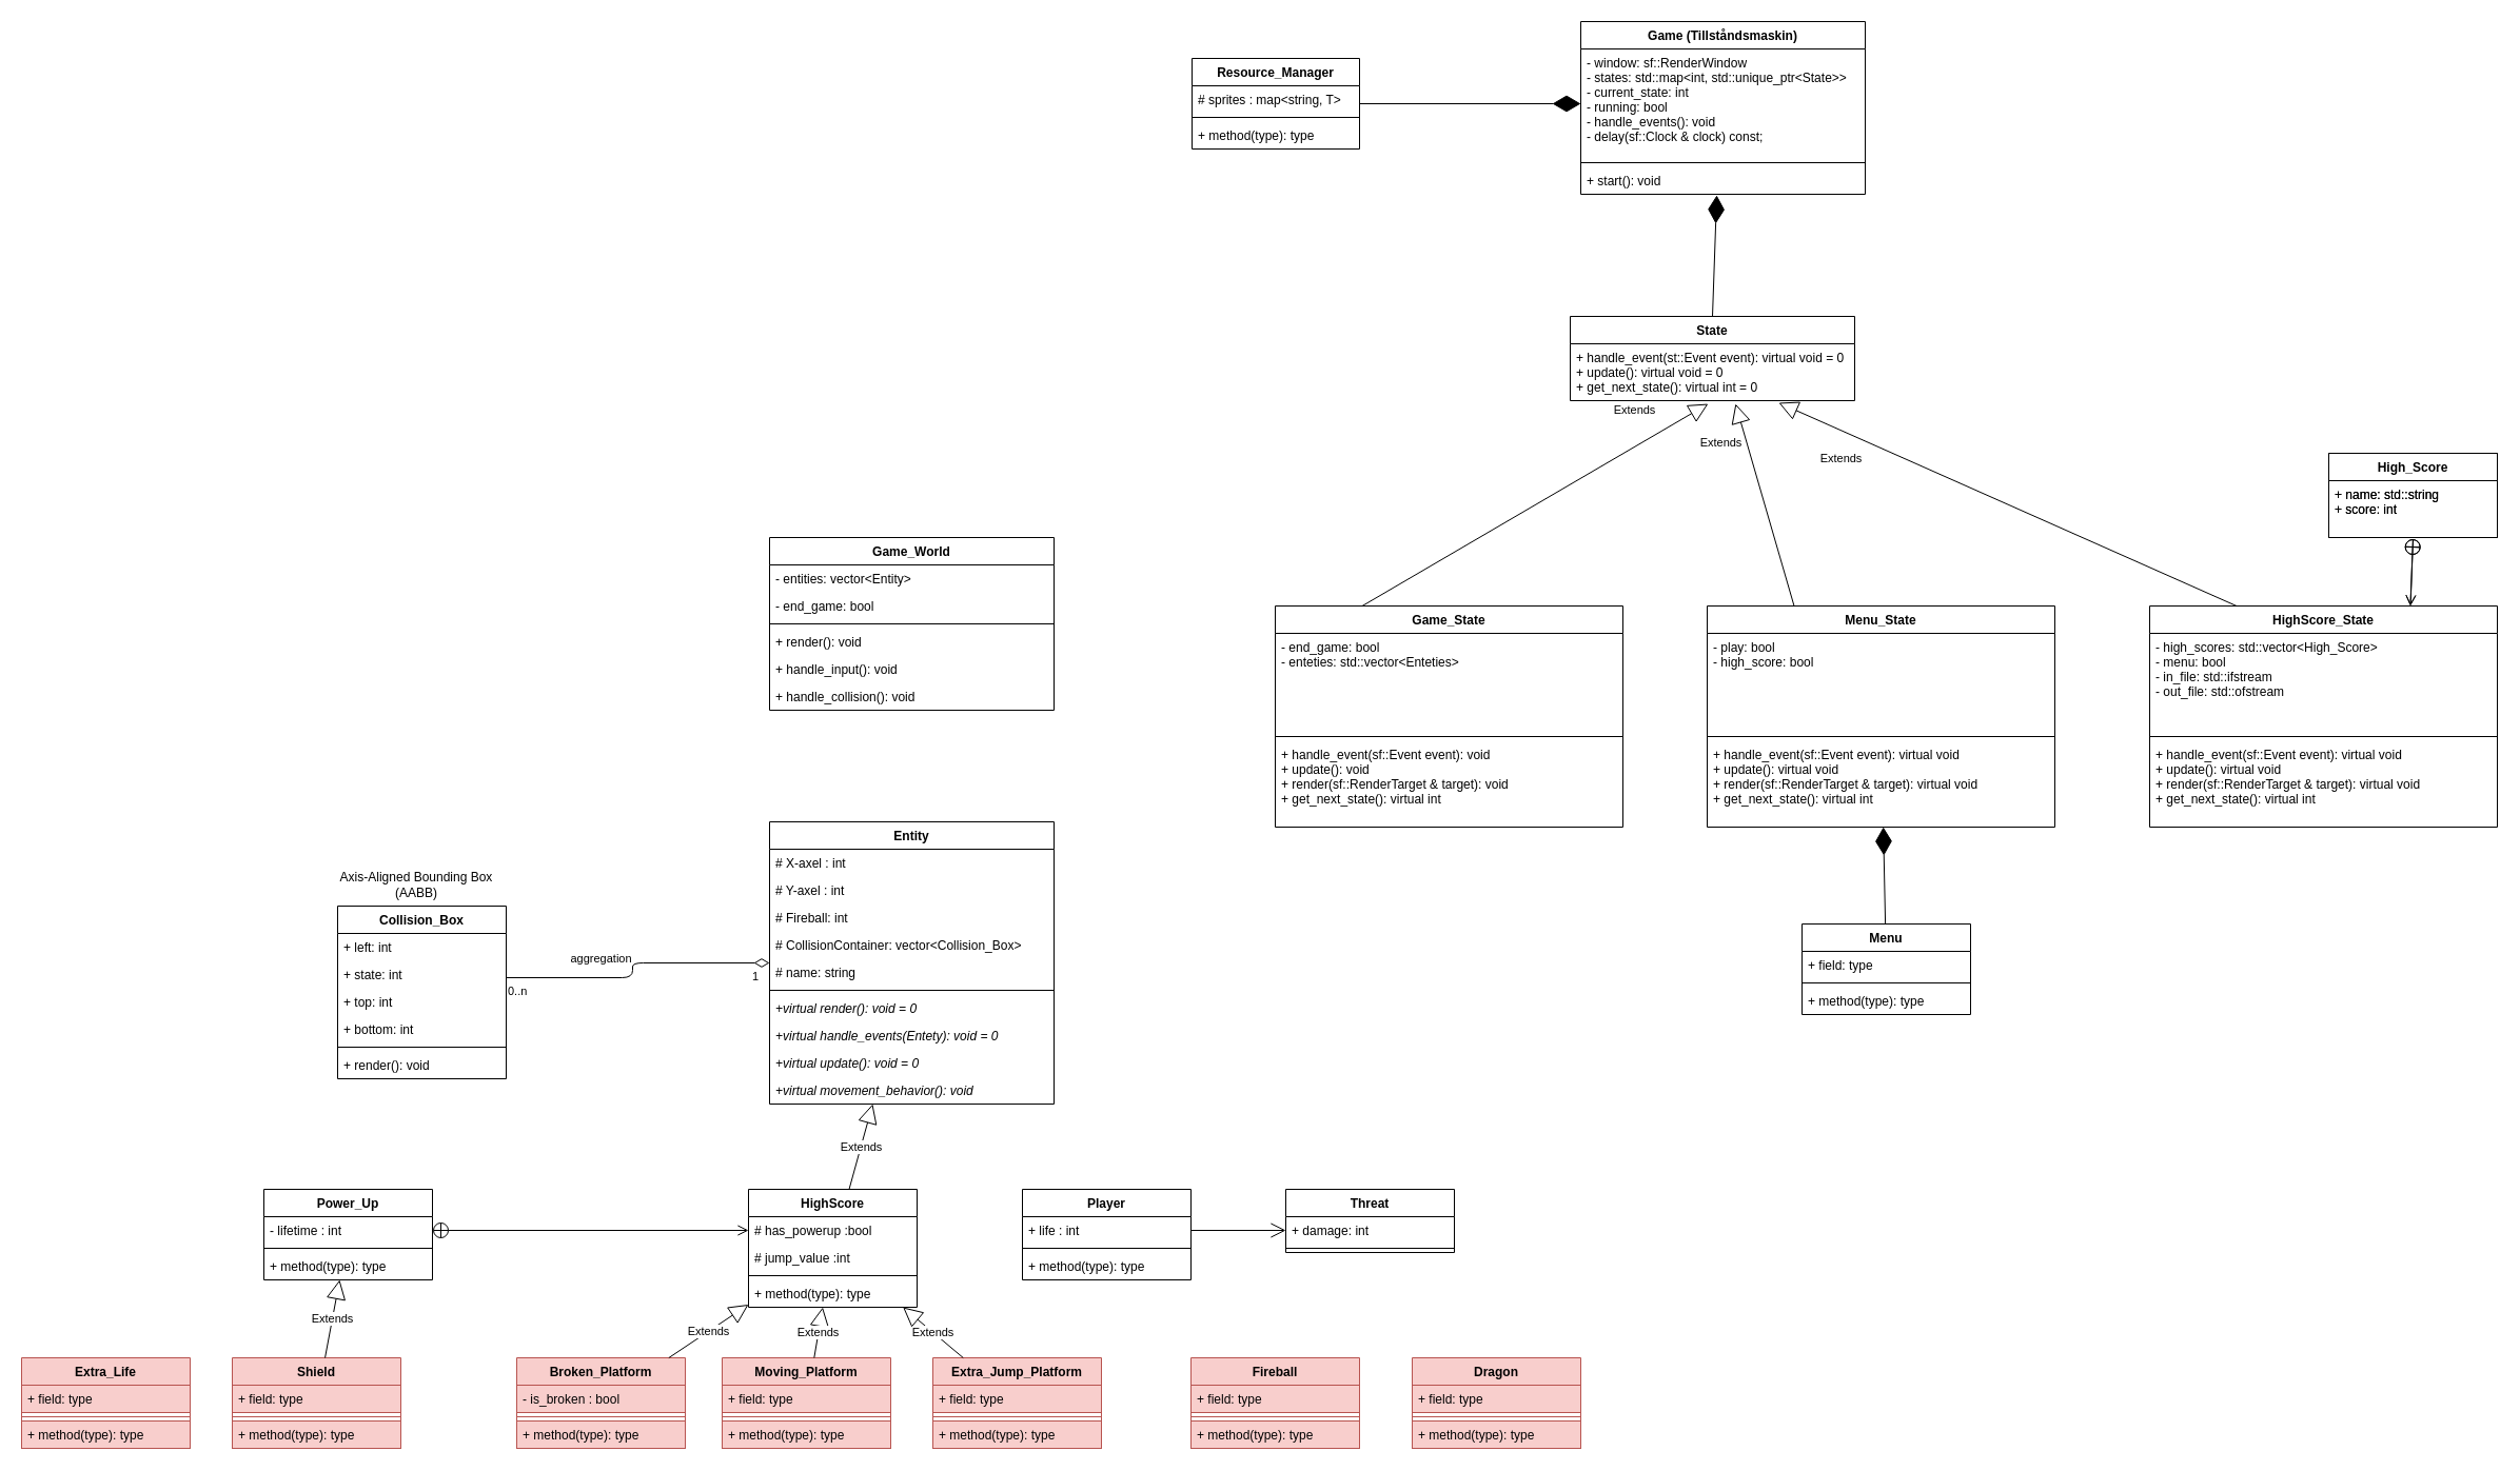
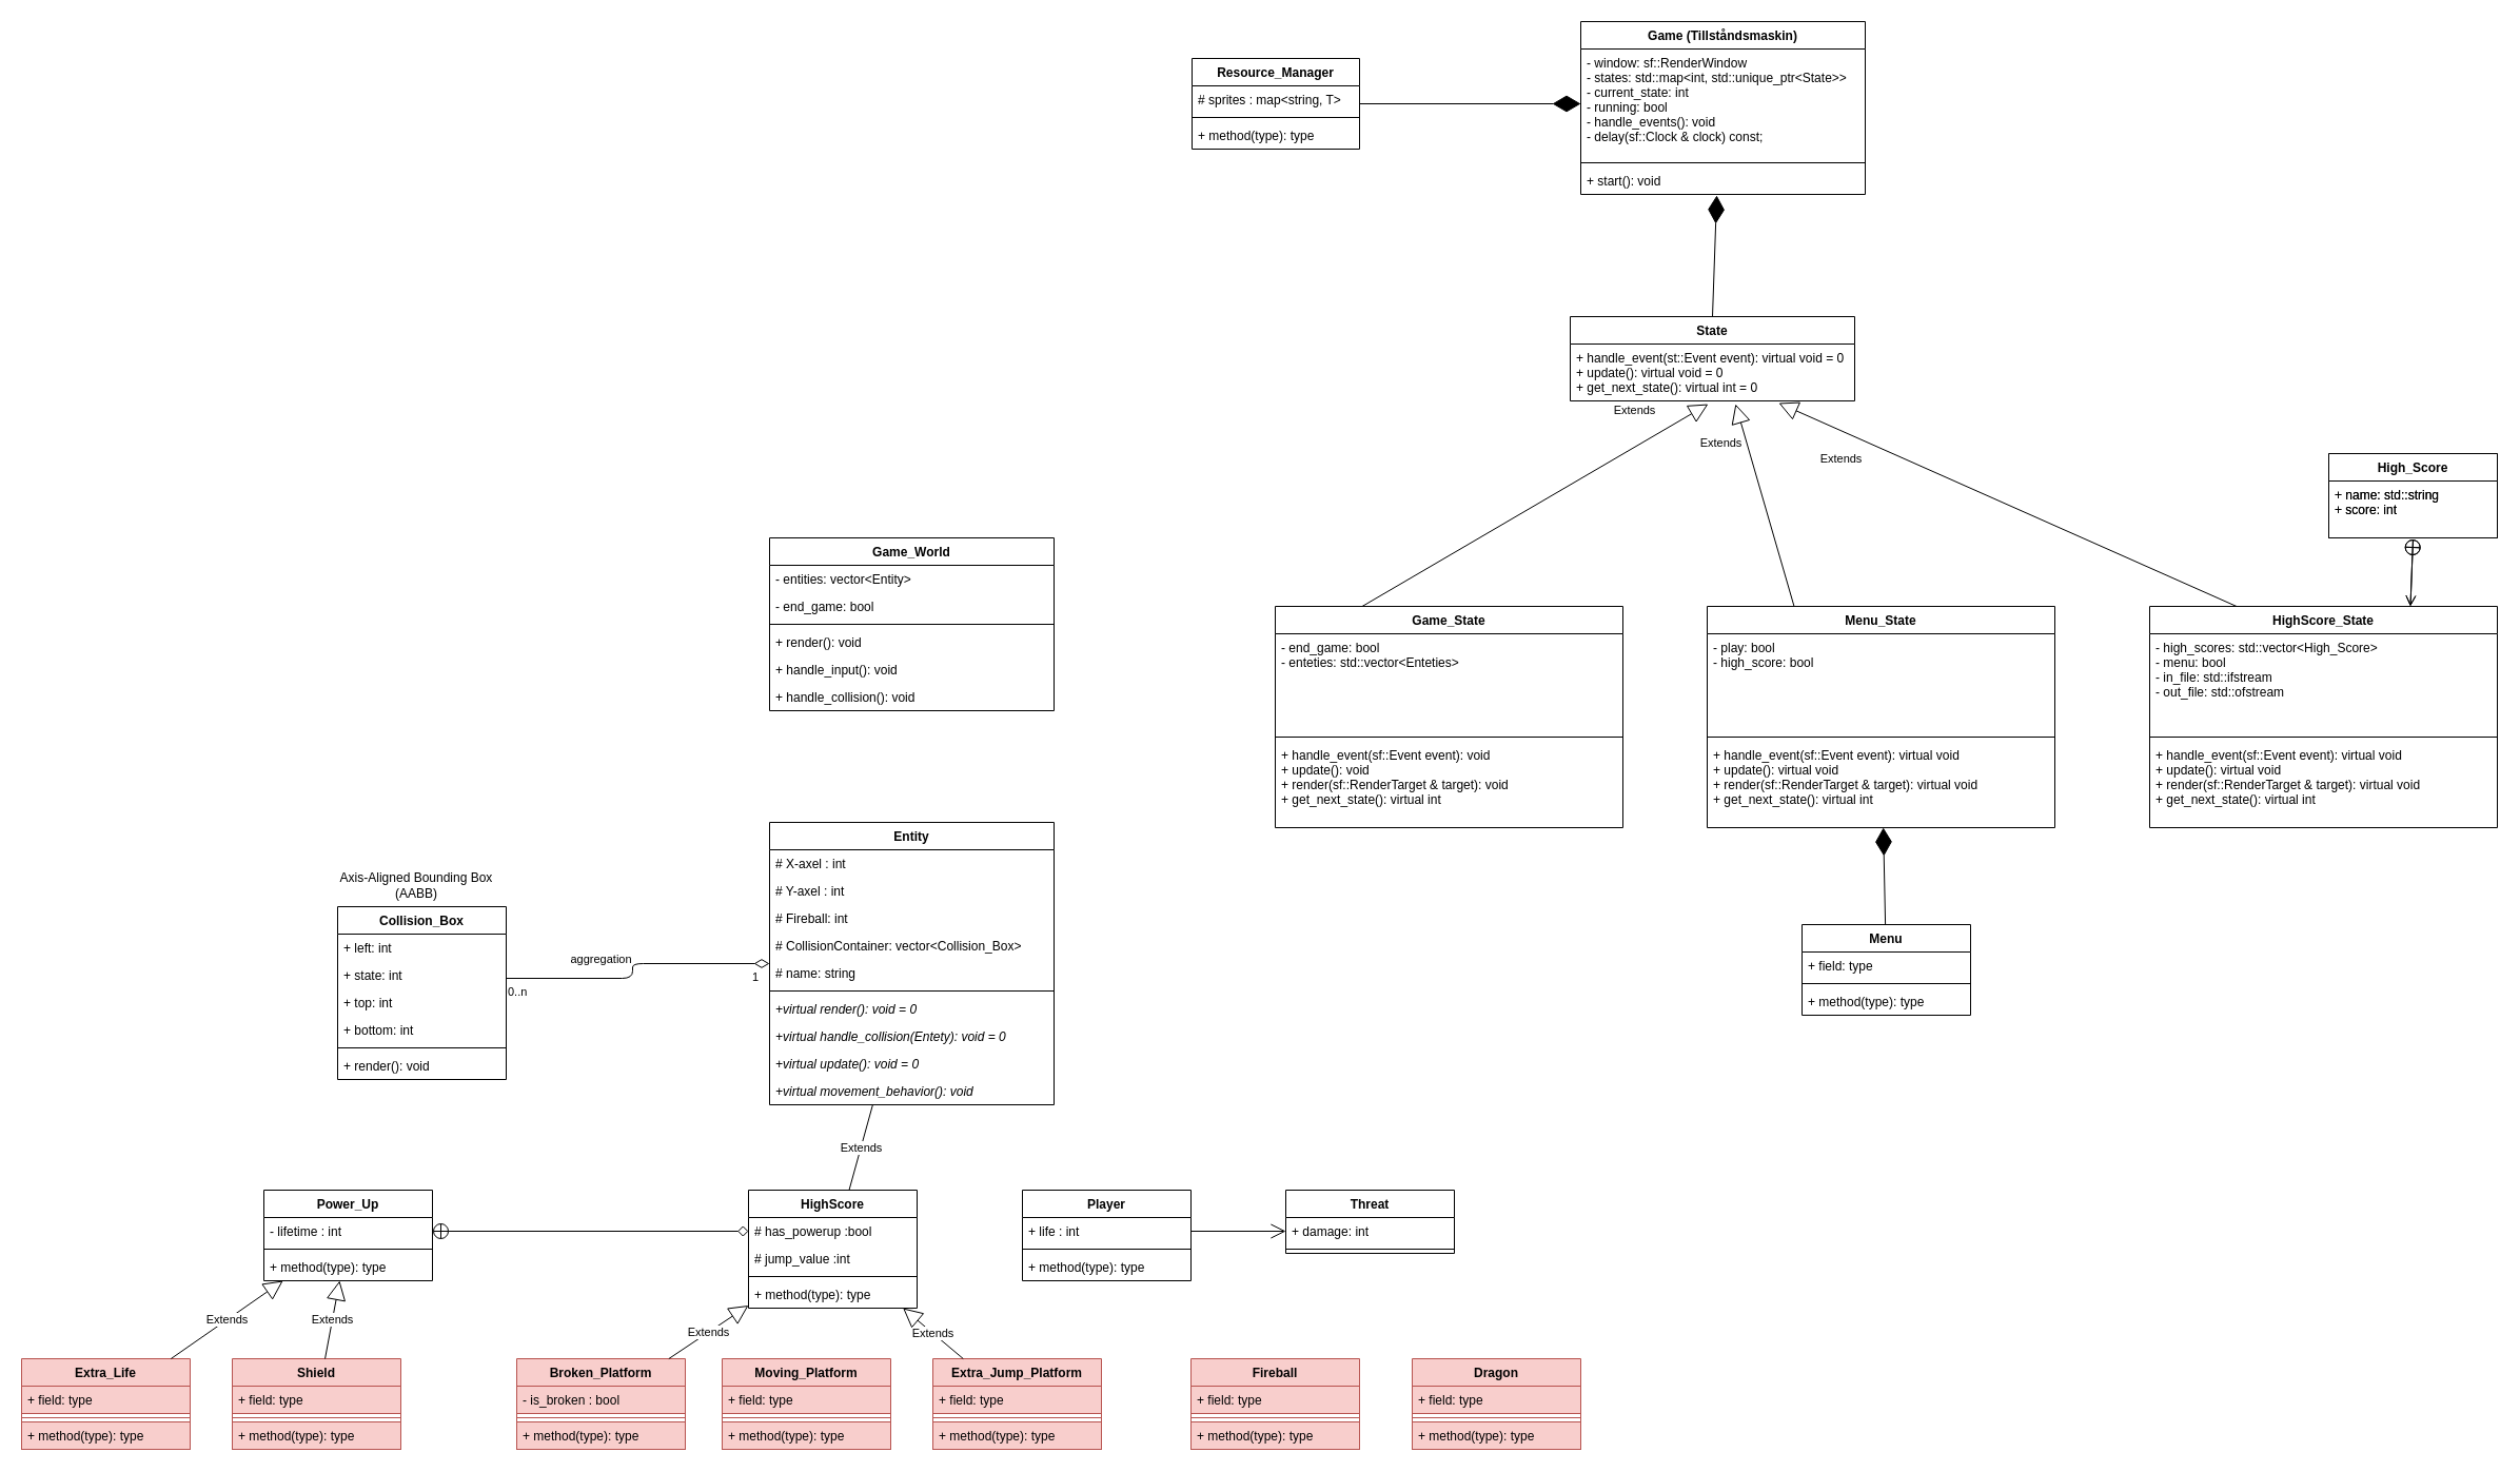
- <mxCell id="51" value="+virtual handle_events(Entety): void = 0" style="text;strokeColor=none;fillColor=none;align=left;verticalAlign=top;spacingLeft=4;spacingRight=4;overflow=hidden;rotatable=0;points=[[0,0.5],[1,0.5]];portConstraint=eastwest;fontStyle=2" parent="43" vertex="1"><mxGeometry y="190" width="270" height="26" as="geometry" /></mxCell>
+ <mxCell id="51" value="+virtual handle_collision(Entety): void = 0" style="text;strokeColor=none;fillColor=none;align=left;verticalAlign=top;spacingLeft=4;spacingRight=4;overflow=hidden;rotatable=0;points=[[0,0.5],[1,0.5]];portConstraint=eastwest;fontStyle=2" parent="43" vertex="1"><mxGeometry y="190" width="270" height="26" as="geometry" /></mxCell>
- <mxCell id="74" value="Extends" style="endArrow=block;endSize=16;endFill=0;html=1;" parent="1" source="26" target="43" edge="1"><mxGeometry width="160" relative="1" as="geometry"><mxPoint x="584.056" y="1080" as="sourcePoint" /><mxPoint x="745.944" y="986" as="targetPoint" /></mxGeometry></mxCell>
+ <mxCell id="74" value="Extends" style="endArrow=none;endSize=16;endFill=0;html=1;" parent="1" source="26" target="43" edge="1"><mxGeometry width="160" relative="1" as="geometry"><mxPoint x="584.056" y="1080" as="sourcePoint" /><mxPoint x="745.944" y="986" as="targetPoint" /></mxGeometry></mxCell>
- <mxCell id="100" value="" style="endArrow=open;startArrow=circlePlus;endFill=0;startFill=0;endSize=8;html=1;entryX=0;entryY=0.5;entryDx=0;entryDy=0;exitX=1;exitY=0.5;exitDx=0;exitDy=0;" parent="1" source="36" target="27" edge="1"><mxGeometry width="160" relative="1" as="geometry"><mxPoint x="652.5" y="1128.996" as="sourcePoint" /><mxPoint x="650" y="1192.97" as="targetPoint" /></mxGeometry></mxCell>
+ <mxCell id="100" value="" style="endArrow=diamond;startArrow=circlePlus;endFill=0;startFill=0;endSize=8;html=1;entryX=0;entryY=0.5;entryDx=0;entryDy=0;exitX=1;exitY=0.5;exitDx=0;exitDy=0;" parent="1" source="36" target="27" edge="1"><mxGeometry width="160" relative="1" as="geometry"><mxPoint x="652.5" y="1128.996" as="sourcePoint" /><mxPoint x="650" y="1192.97" as="targetPoint" /></mxGeometry></mxCell>
+ <mxCell id="85" value="Extends" style="endArrow=block;endSize=16;endFill=0;html=1;" parent="1" source="81" target="35" edge="1"><mxGeometry width="160" relative="1" as="geometry"><mxPoint x="-20" y="1189" as="sourcePoint" /><mxPoint x="140" y="1189" as="targetPoint" /></mxGeometry></mxCell>
- <mxCell id="75" value="Extends" style="endArrow=block;endSize=16;endFill=0;html=1;" parent="1" source="54" target="26" edge="1"><mxGeometry width="160" relative="1" as="geometry"><mxPoint x="1230" y="1152.612" as="sourcePoint" /><mxPoint x="900" y="1031.388" as="targetPoint" /></mxGeometry></mxCell>
